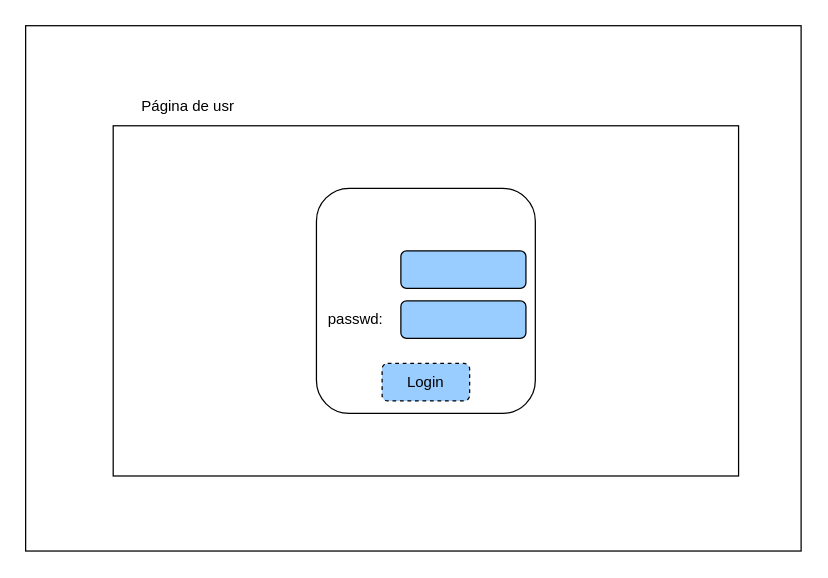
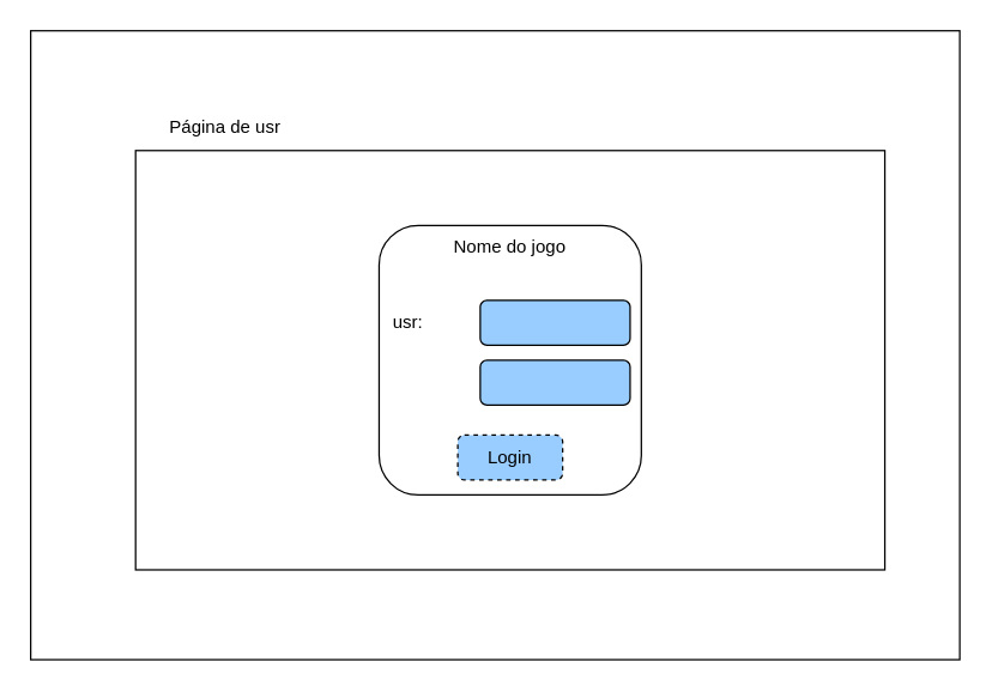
+ <mxCell id="6" value="Nome do jogo" style="text;html=1;strokeColor=none;fillColor=none;align=center;verticalAlign=middle;whiteSpace=wrap;rounded=0;" parent="1" vertex="1"><mxGeometry x="300" y="150" width="80" height="30" as="geometry" /></mxCell>
+ <mxCell id="7" value="&lt;div align=&quot;left&quot;&gt;usr:&lt;/div&gt;" style="text;html=1;strokeColor=none;fillColor=none;align=left;verticalAlign=middle;whiteSpace=wrap;rounded=0;" parent="1" vertex="1"><mxGeometry x="260" y="200" width="60" height="30" as="geometry" /></mxCell>
- <mxCell id="8" value="passwd: " style="text;html=1;strokeColor=none;fillColor=none;align=left;verticalAlign=middle;whiteSpace=wrap;rounded=0;" parent="1" vertex="1"><mxGeometry x="260" y="240" width="60" height="30" as="geometry" /></mxCell>
